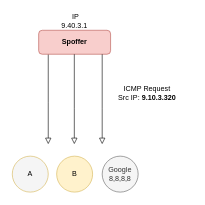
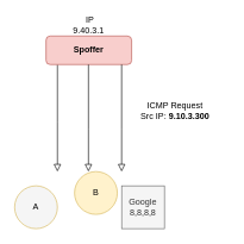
- <mxCell id="10" value="ICMP Request&lt;br&gt;Src IP: &lt;b&gt;9.10.3.320&lt;/b&gt;" style="text;html=1;strokeColor=none;fillColor=none;align=center;verticalAlign=middle;whiteSpace=wrap;rounded=0;" vertex="1" parent="1"><mxGeometry x="170" y="130" width="150" height="50" as="geometry" /></mxCell>
+ <mxCell id="10" value="ICMP Request&lt;br&gt;Src IP: &lt;b&gt;9.10.3.300&lt;/b&gt;" style="text;html=1;strokeColor=none;fillColor=none;align=center;verticalAlign=middle;whiteSpace=wrap;rounded=0;" vertex="1" parent="1"><mxGeometry x="170" y="130" width="150" height="50" as="geometry" /></mxCell>
- <mxCell id="6" value="B" style="ellipse;whiteSpace=wrap;html=1;aspect=fixed;fillColor=#fff2cc;strokeColor=#d6b656;" vertex="1" parent="1"><mxGeometry x="94" y="260" width="60" height="60" as="geometry" /></mxCell>
+ <mxCell id="6" value="B" style="ellipse;whiteSpace=wrap;html=1;aspect=fixed;fillColor=#fff2cc;strokeColor=#d6b656;" vertex="1" parent="1"><mxGeometry x="104" y="240" width="60" height="60" as="geometry" /></mxCell>
- <mxCell id="8" value="Google&lt;br&gt;8,8,8,8" style="ellipse;whiteSpace=wrap;html=1;aspect=fixed;fillColor=#f5f5f5;fontColor=#333333;strokeColor=#666666;" vertex="1" parent="1"><mxGeometry x="170" y="260" width="60" height="60" as="geometry" /></mxCell>
+ <mxCell id="8" value="Google&lt;br&gt;8,8,8,8" style="whiteSpace=wrap;html=1;aspect=fixed;fillColor=#f5f5f5;fontColor=#333333;strokeColor=#666666;rounded=0;" vertex="1" parent="1"><mxGeometry x="170" y="260" width="60" height="60" as="geometry" /></mxCell>
